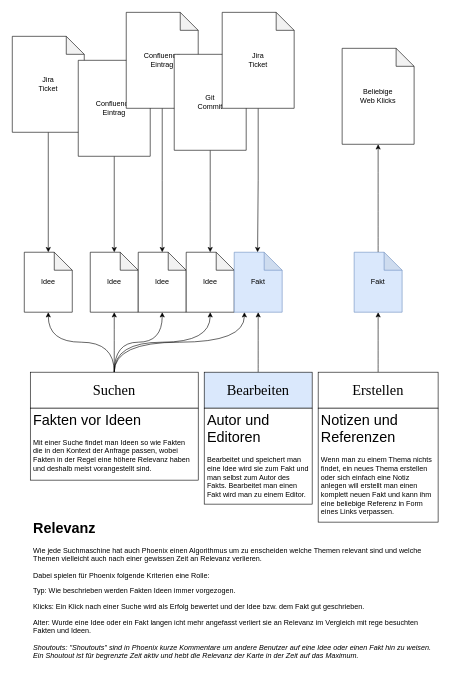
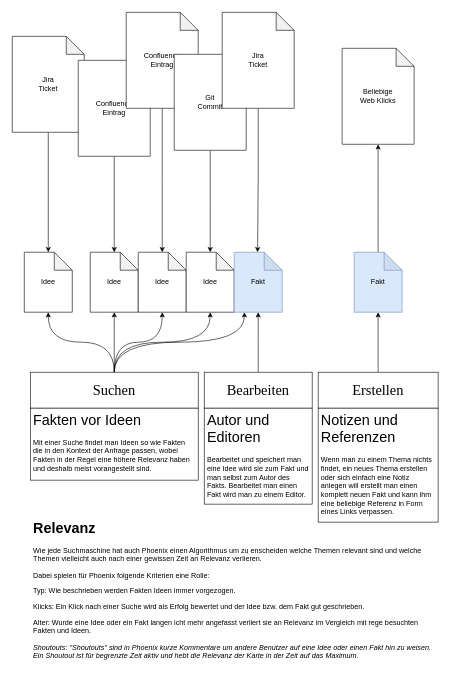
- <mxCell id="26" value="Bearbeiten" style="rounded=0;whiteSpace=wrap;html=1;fontFamily=Georgia;fontSize=24;fillColor=#dae8fc;" vertex="1" parent="1"><mxGeometry x="340" y="620" width="180" height="60" as="geometry" /></mxCell>
+ <mxCell id="26" value="Bearbeiten" style="rounded=0;whiteSpace=wrap;html=1;fontFamily=Georgia;fontSize=24;" vertex="1" parent="1"><mxGeometry x="340" y="620" width="180" height="60" as="geometry" /></mxCell>
